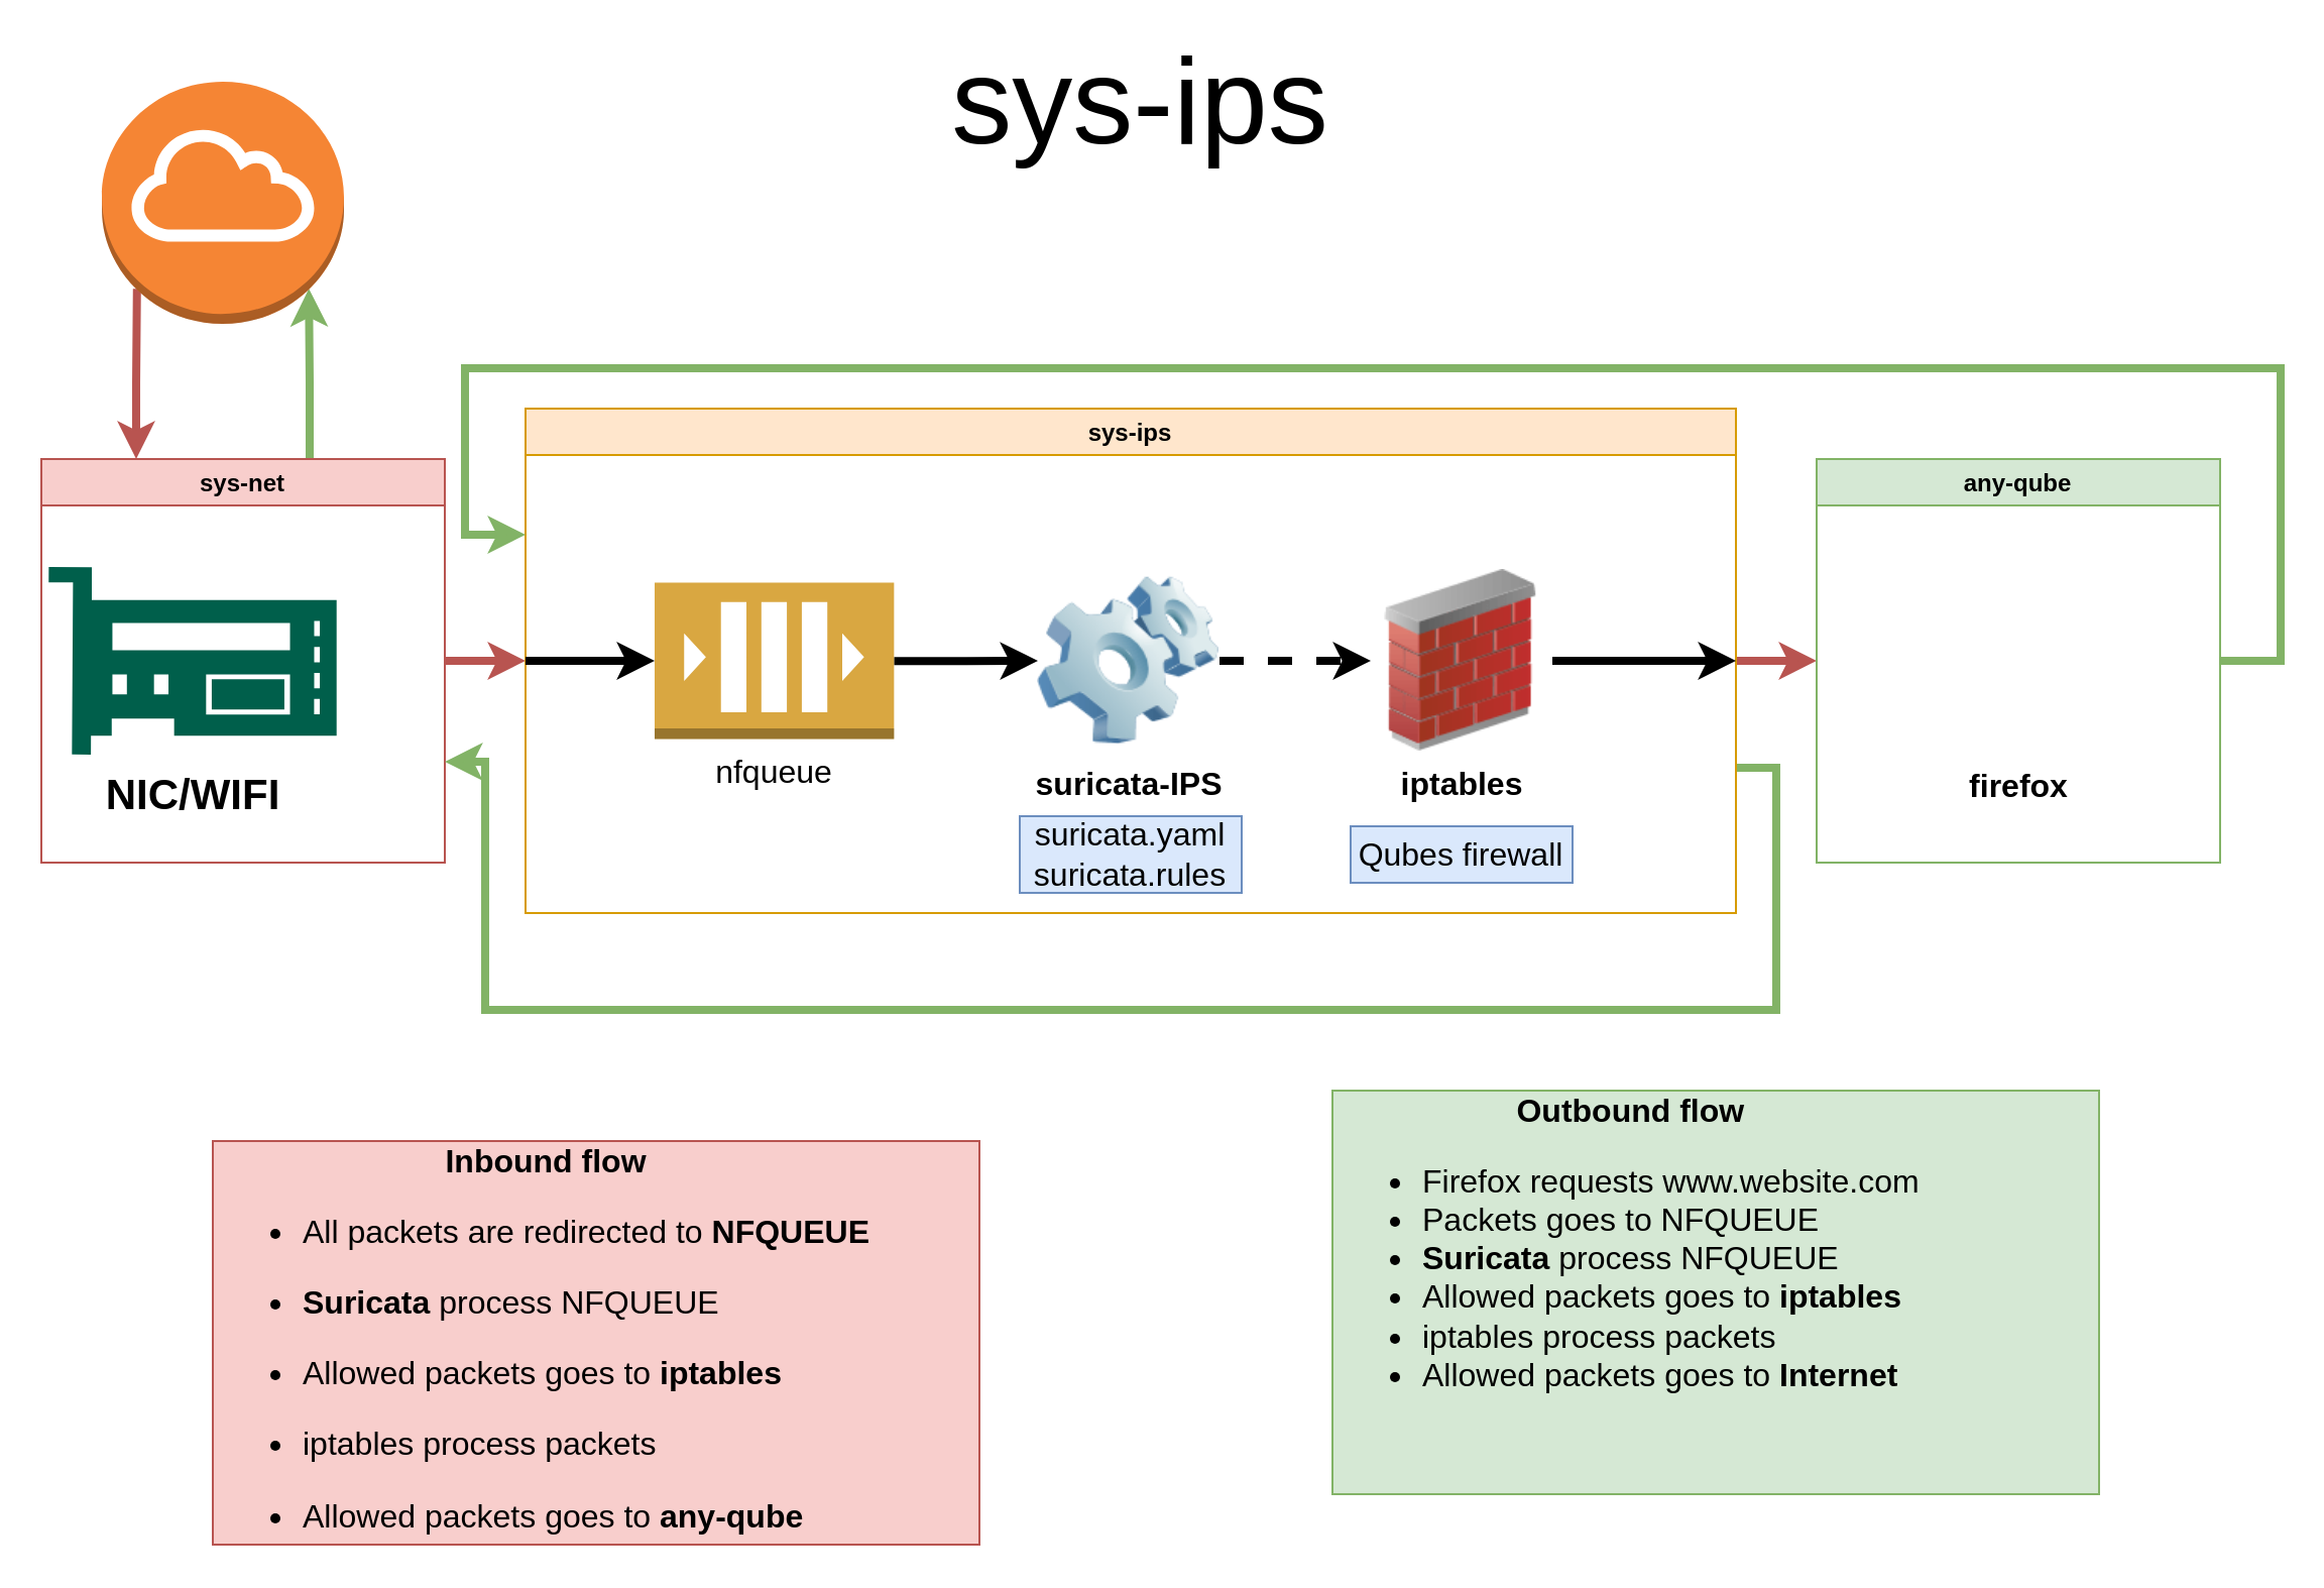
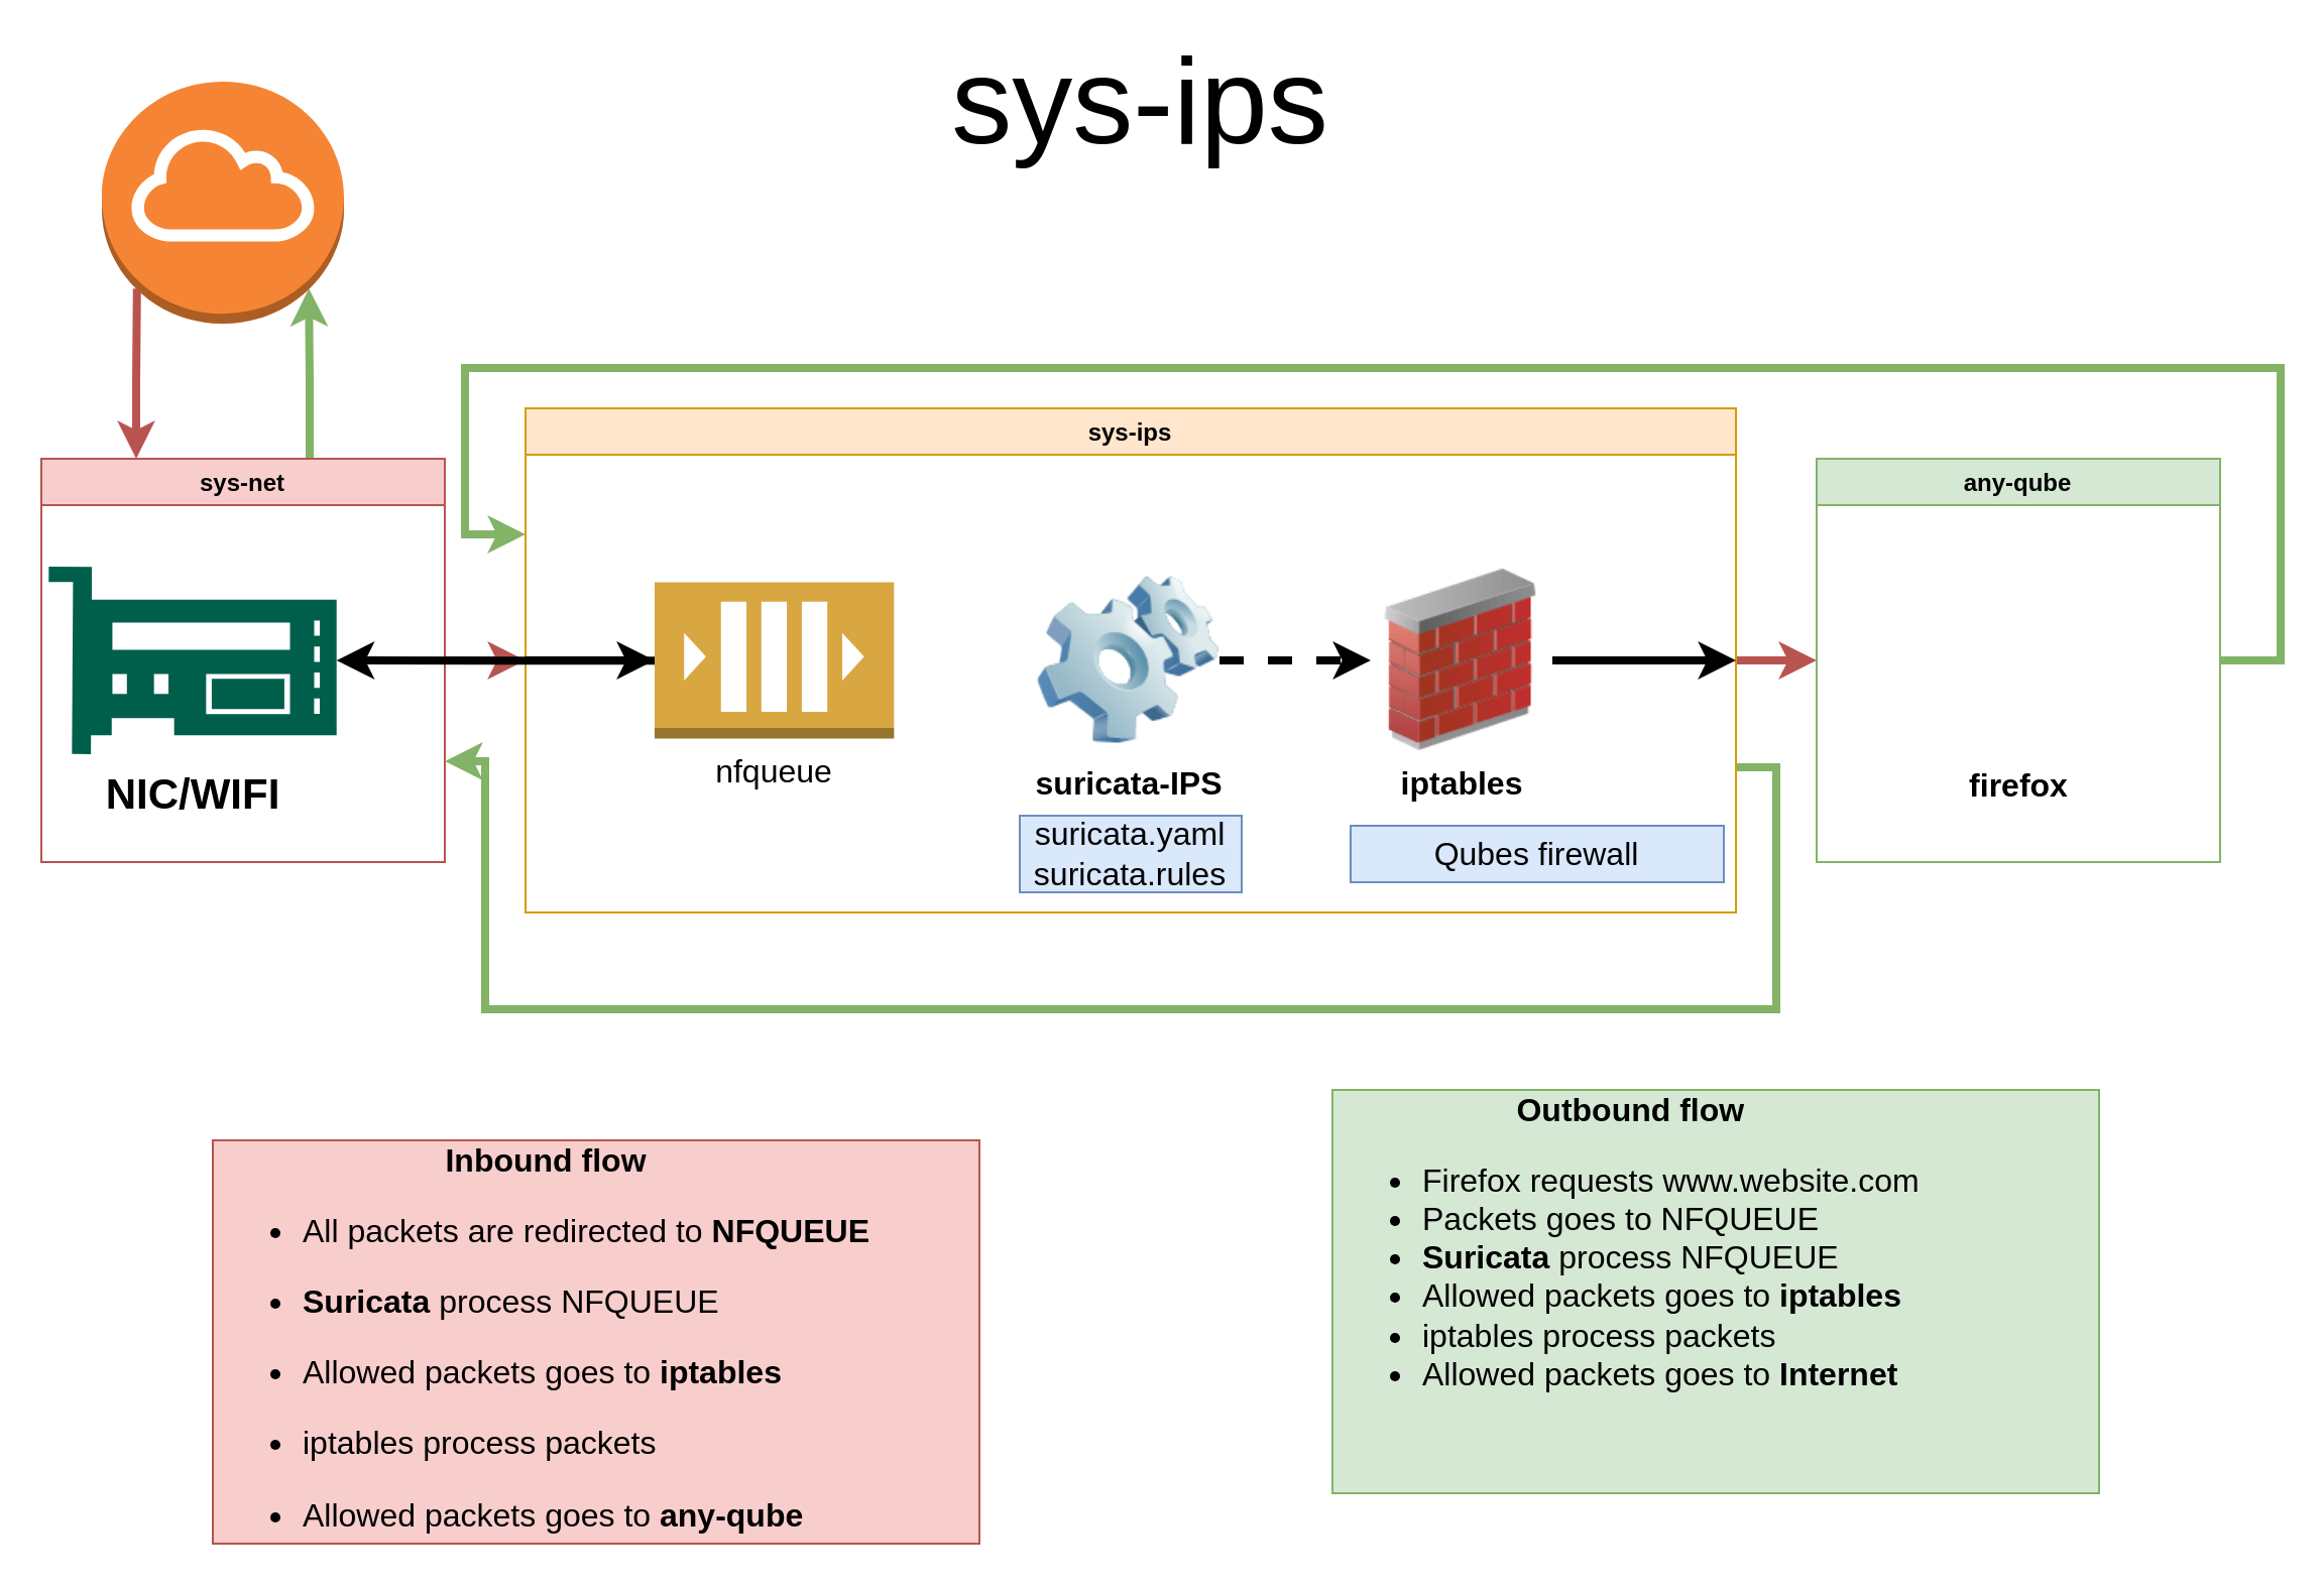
- <mxCell id="13" style="edgeStyle=orthogonalEdgeStyle;rounded=0;orthogonalLoop=1;jettySize=auto;html=1;entryX=0;entryY=0.5;entryDx=0;entryDy=0;fontSize=16;startArrow=none;startFill=0;endArrow=classic;endFill=1;strokeColor=default;strokeWidth=4;" edge="1" parent="9" source="14" target="11"><mxGeometry relative="1" as="geometry" /></mxCell>
+ <mxCell id="13" style="edgeStyle=orthogonalEdgeStyle;rounded=0;orthogonalLoop=1;jettySize=auto;html=1;fontSize=16;startArrow=none;startFill=0;endArrow=classic;endFill=1;strokeColor=default;strokeWidth=4;" edge="1" parent="9" source="14" target="6"><mxGeometry relative="1" as="geometry" /></mxCell>
- <mxCell id="17" value="Qubes firewall" style="text;html=1;strokeColor=#6c8ebf;fillColor=#dae8fc;align=center;verticalAlign=middle;whiteSpace=wrap;rounded=0;fontSize=16;" vertex="1" parent="9"><mxGeometry x="409" y="207" width="110" height="28" as="geometry" /></mxCell>
+ <mxCell id="17" value="Qubes firewall" style="text;html=1;strokeColor=#6c8ebf;fillColor=#dae8fc;align=center;verticalAlign=middle;whiteSpace=wrap;rounded=0;fontSize=16;" vertex="1" parent="9"><mxGeometry x="409" y="207" width="185" height="28" as="geometry" /></mxCell>
